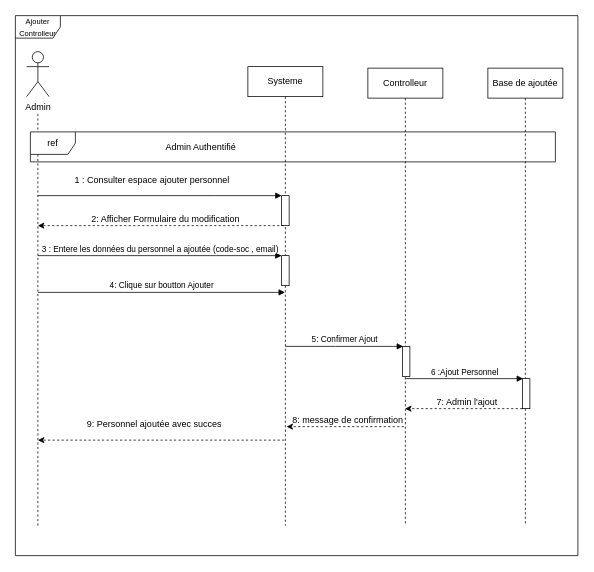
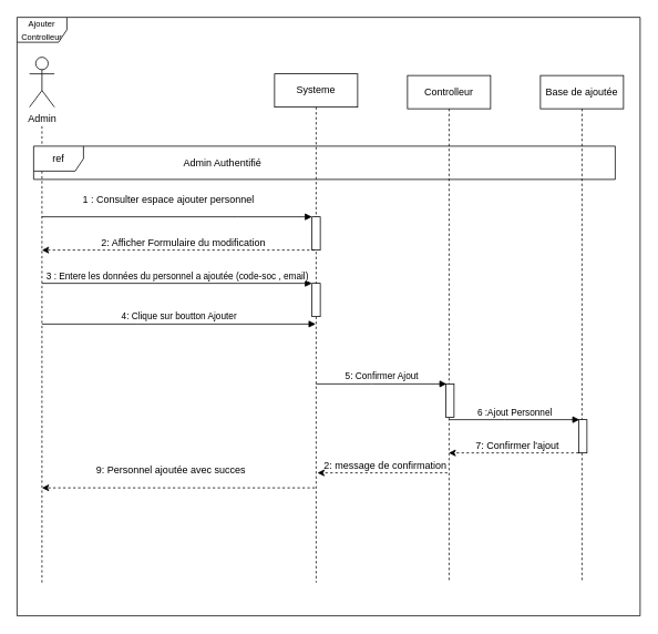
- <mxCell id="20" value="7: Admin l'ajout" style="text;html=1;align=center;verticalAlign=middle;resizable=0;points=[];autosize=1;strokeColor=none;fillColor=none;" vertex="1" parent="1"><mxGeometry x="562" y="520" width="120" height="30" as="geometry" /></mxCell>
+ <mxCell id="20" value="7: Confirmer l'ajout" style="text;html=1;align=center;verticalAlign=middle;resizable=0;points=[];autosize=1;strokeColor=none;fillColor=none;" vertex="1" parent="1"><mxGeometry x="562" y="520" width="120" height="30" as="geometry" /></mxCell>
- <mxCell id="25" value="8: message de confirmation" style="text;html=1;align=center;verticalAlign=middle;resizable=0;points=[];autosize=1;strokeColor=none;fillColor=none;" vertex="1" parent="1"><mxGeometry x="378" y="544" width="170" height="30" as="geometry" /></mxCell>
+ <mxCell id="25" value="2: message de confirmation" style="text;html=1;align=center;verticalAlign=middle;resizable=0;points=[];autosize=1;strokeColor=none;fillColor=none;" vertex="1" parent="1"><mxGeometry x="378" y="544" width="170" height="30" as="geometry" /></mxCell>
